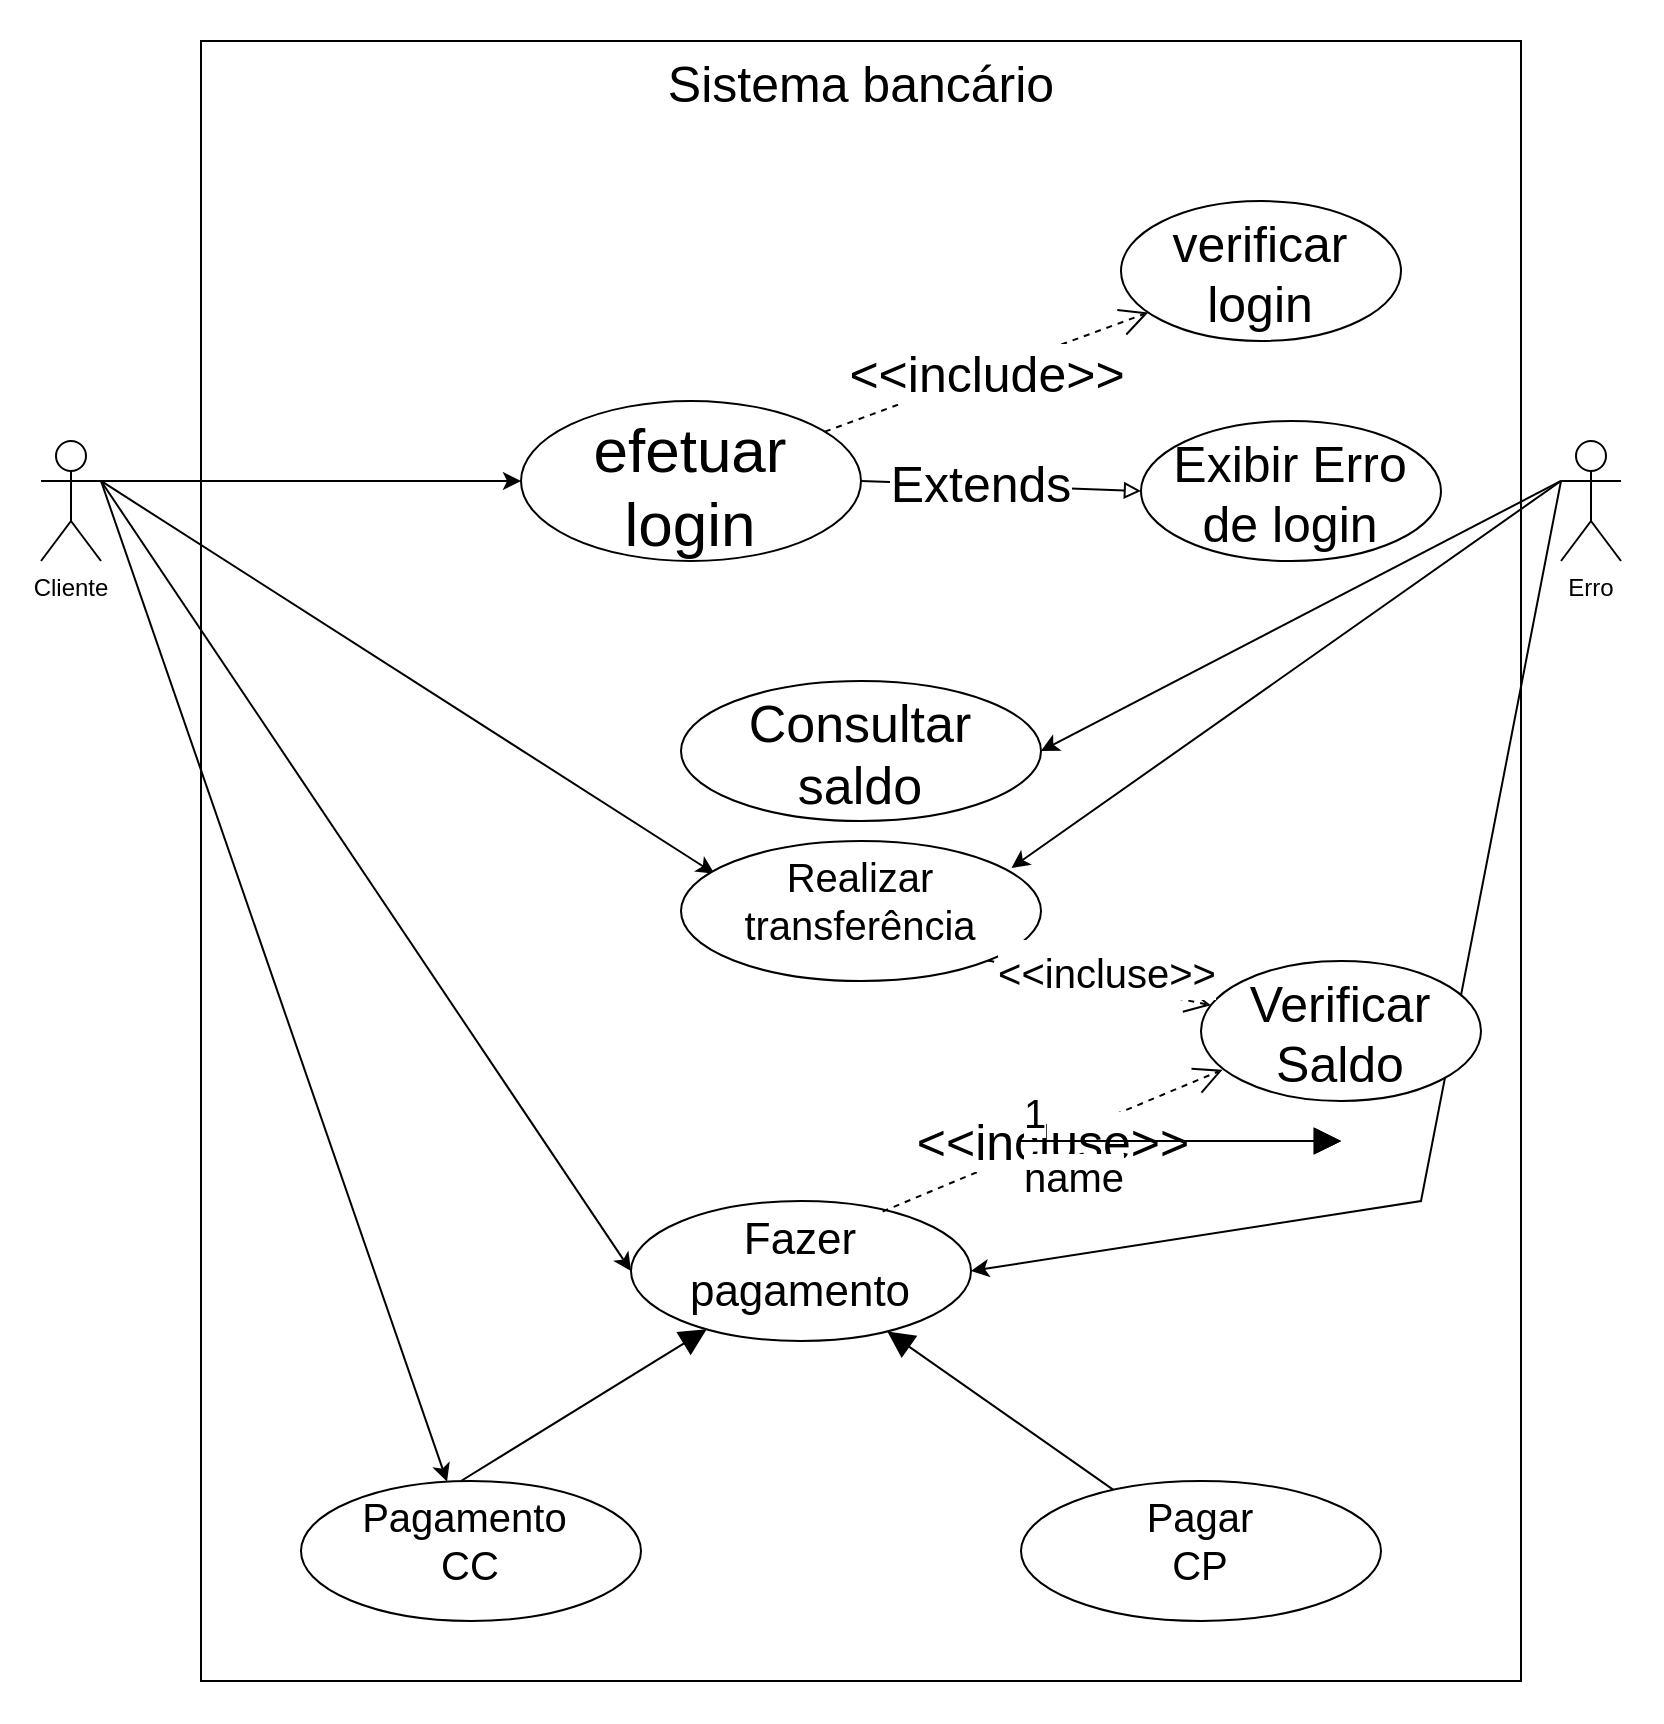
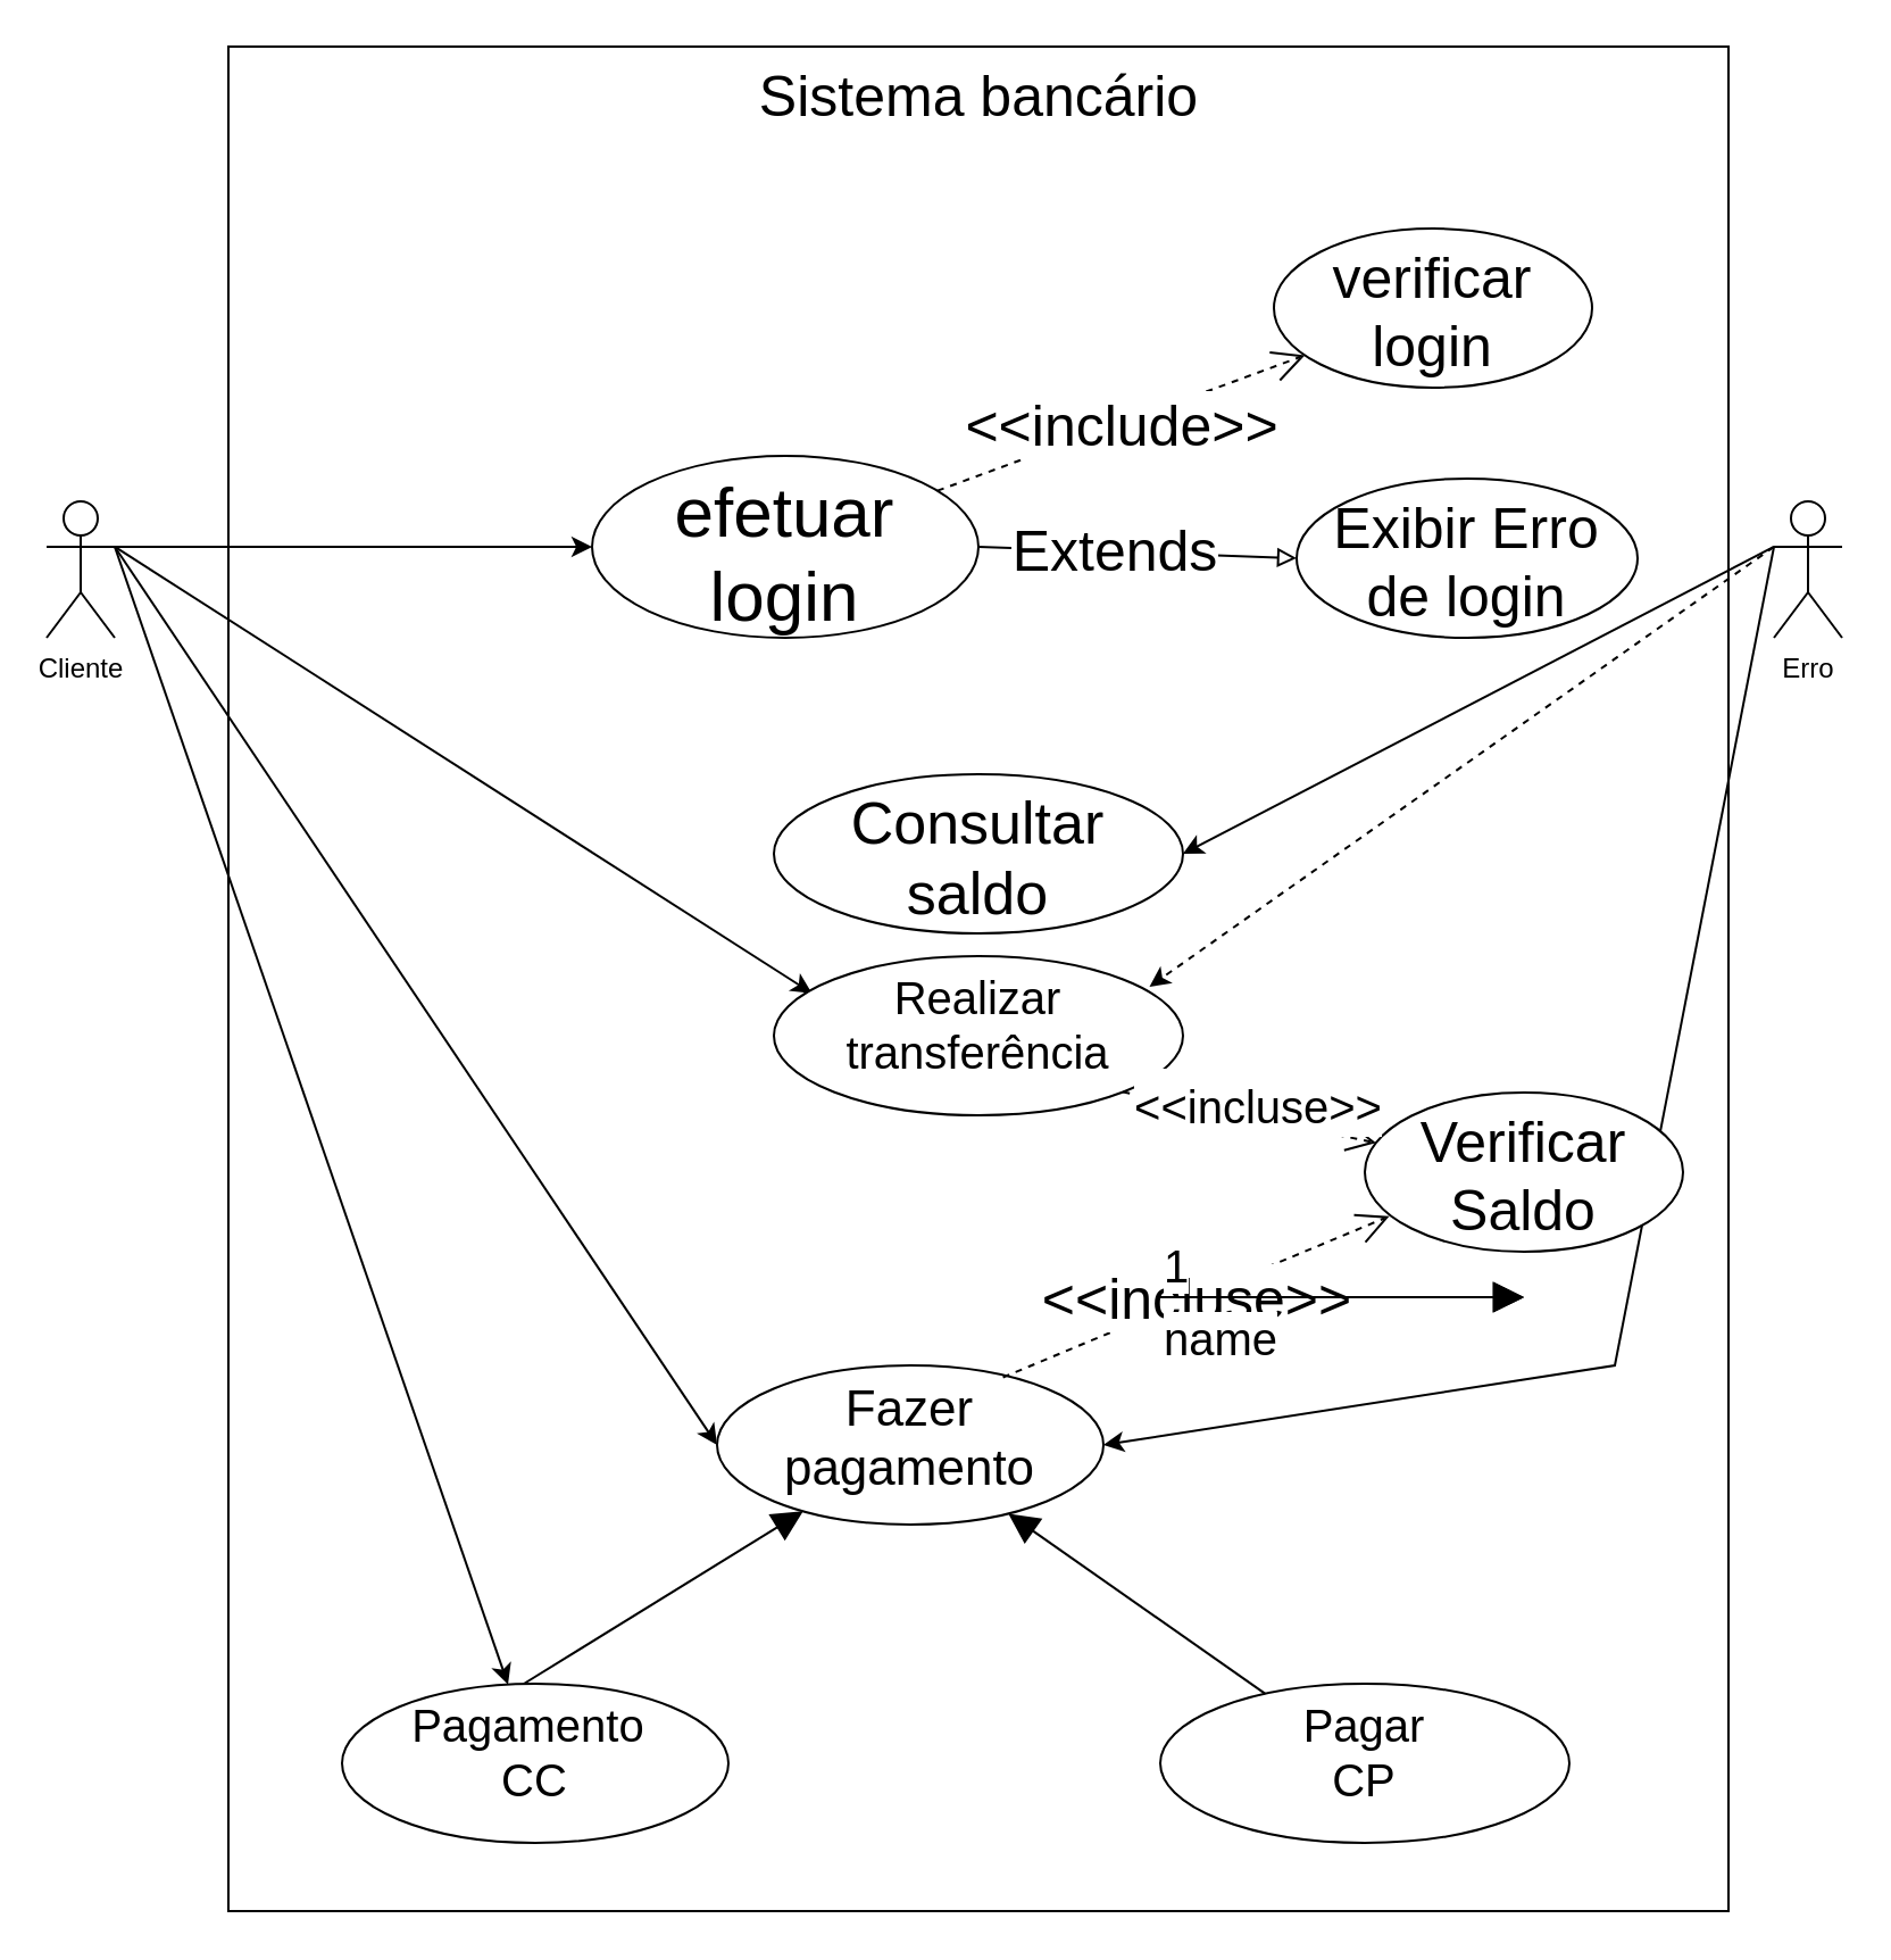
- <mxCell id="9" style="edgeStyle=none;rounded=0;orthogonalLoop=1;jettySize=auto;html=1;exitX=0;exitY=0.333;exitDx=0;exitDy=0;exitPerimeter=0;entryX=0.918;entryY=0.192;entryDx=0;entryDy=0;entryPerimeter=0;fontSize=25;" parent="1" source="11" target="14" edge="1"><mxGeometry relative="1" as="geometry" /></mxCell>
+ <mxCell id="9" style="edgeStyle=none;rounded=0;orthogonalLoop=1;jettySize=auto;html=1;exitX=0;exitY=0.333;exitDx=0;exitDy=0;exitPerimeter=0;entryX=0.918;entryY=0.192;entryDx=0;entryDy=0;entryPerimeter=0;fontSize=25;dashed=1;" parent="1" source="11" target="14" edge="1"><mxGeometry relative="1" as="geometry" /></mxCell>
